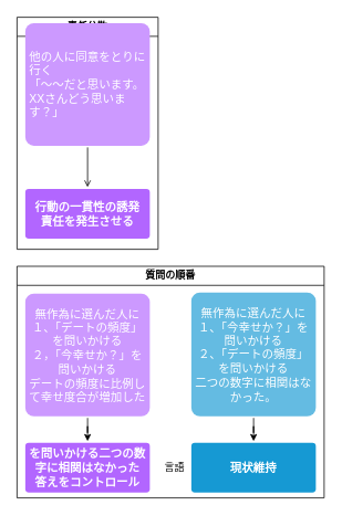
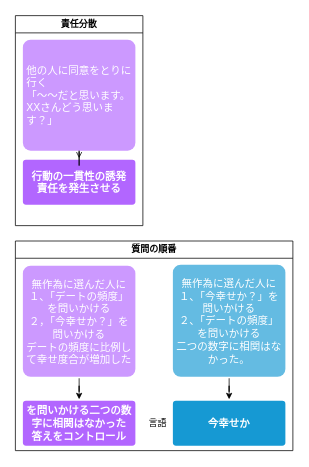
- <mxCell id="5" value="他の人に同意をとりに行く&lt;br&gt;「〜〜だと思います。&lt;br&gt;XXさんどう思います？」" style="rounded=1;whiteSpace=wrap;html=1;shadow=0;labelBackgroundColor=none;strokeColor=none;strokeWidth=3;fillColor=#CC99FF;fontFamily=Helvetica;fontSize=14;fontColor=#FFFFFF;align=left;spacing=5;arcSize=7;perimeterSpacing=2;" parent="2" vertex="1"><mxGeometry x="10" y="7" width="150" height="148" as="geometry" /></mxCell>
+ <mxCell id="5" value="他の人に同意をとりに行く&lt;br&gt;「〜〜だと思います。&lt;br&gt;XXさんどう思います？」" style="rounded=1;whiteSpace=wrap;html=1;shadow=0;labelBackgroundColor=none;strokeColor=none;strokeWidth=3;fillColor=#CC99FF;fontFamily=Helvetica;fontSize=14;fontColor=#FFFFFF;align=left;spacing=5;arcSize=7;perimeterSpacing=2;" parent="2" vertex="1"><mxGeometry x="10" y="32" width="150" height="148" as="geometry" /></mxCell>
- <mxCell id="3" value="行動の一貫性の誘発&lt;br&gt;責任を発生させる" style="rounded=1;whiteSpace=wrap;html=1;shadow=0;labelBackgroundColor=none;strokeColor=none;strokeWidth=3;fillColor=#B266FF;fontFamily=Helvetica;fontSize=14;fontColor=#FFFFFF;align=center;spacing=5;fontStyle=1;arcSize=7;perimeterSpacing=2;" parent="2" vertex="1"><mxGeometry x="10" y="207" width="150" height="60" as="geometry" /></mxCell>
+ <mxCell id="3" value="行動の一貫性の誘発&lt;br&gt;責任を発生させる" style="rounded=1;whiteSpace=wrap;html=1;shadow=0;labelBackgroundColor=none;strokeColor=none;strokeWidth=3;fillColor=#B266FF;fontFamily=Helvetica;fontSize=14;fontColor=#FFFFFF;align=center;spacing=5;fontStyle=1;arcSize=7;perimeterSpacing=2;" parent="2" vertex="1"><mxGeometry x="10" y="192" width="150" height="60" as="geometry" /></mxCell>
- <mxCell id="7" value="現状維持" style="rounded=1;whiteSpace=wrap;html=1;shadow=0;labelBackgroundColor=none;strokeColor=none;strokeWidth=3;fillColor=#1699d3;fontFamily=Helvetica;fontSize=14;fontColor=#FFFFFF;align=center;spacing=5;fontStyle=1;arcSize=7;perimeterSpacing=2;" vertex="1" parent="6"><mxGeometry x="210" y="213" width="150" height="60" as="geometry" /></mxCell>
+ <mxCell id="7" value="今幸せか" style="rounded=1;whiteSpace=wrap;html=1;shadow=0;labelBackgroundColor=none;strokeColor=none;strokeWidth=3;fillColor=#1699d3;fontFamily=Helvetica;fontSize=14;fontColor=#FFFFFF;align=center;spacing=5;fontStyle=1;arcSize=7;perimeterSpacing=2;" vertex="1" parent="6"><mxGeometry x="210" y="213" width="150" height="60" as="geometry" /></mxCell>
